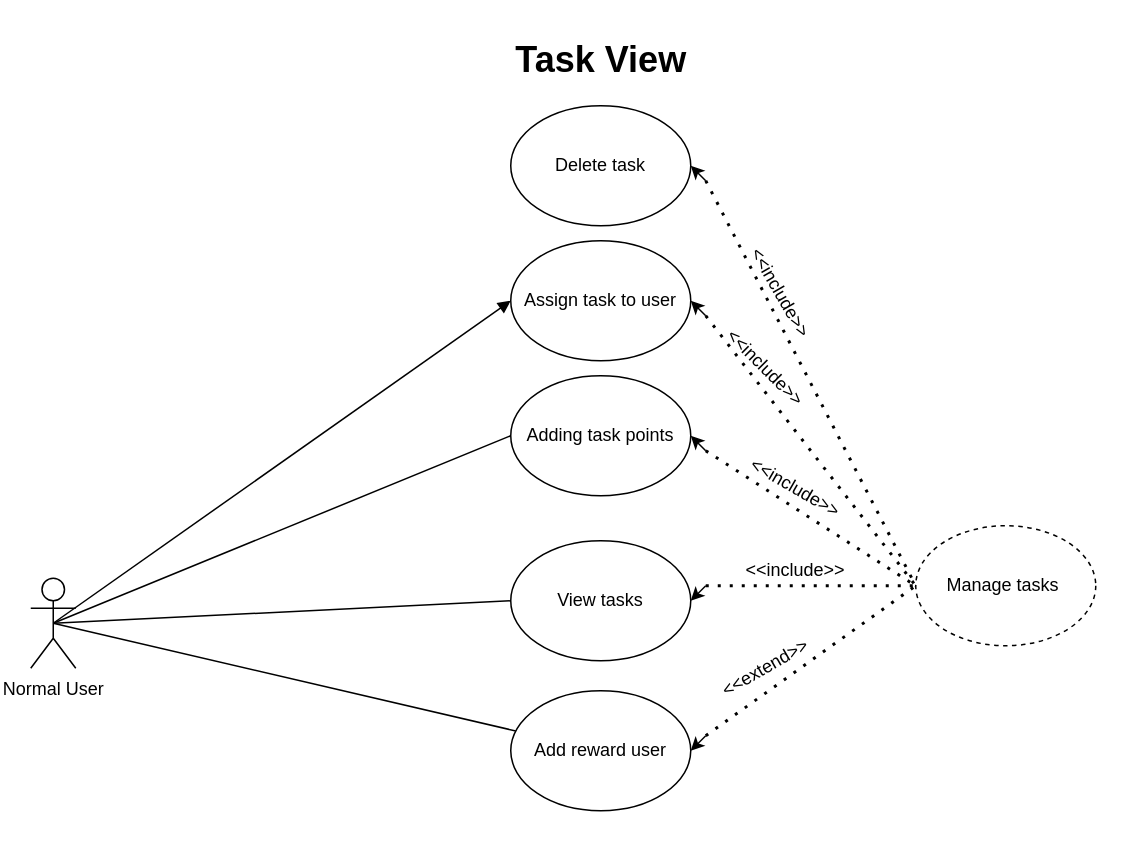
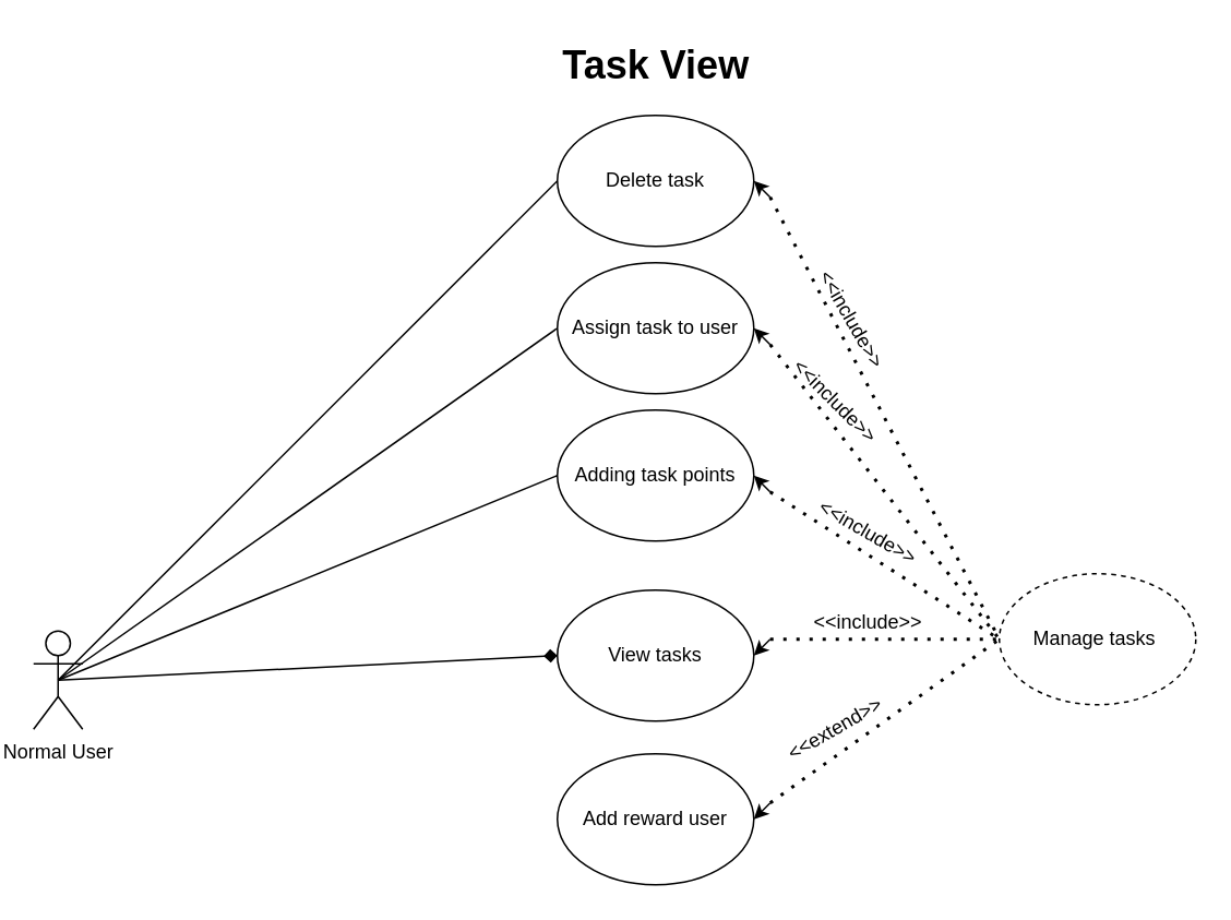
- <mxCell id="27" value="" style="endArrow=block;html=1;rounded=0;exitX=0.5;exitY=0.5;exitDx=0;exitDy=0;exitPerimeter=0;entryX=0;entryY=0.5;entryDx=0;entryDy=0;" edge="1" parent="1" source="2" target="7"><mxGeometry width="50" height="50" relative="1" as="geometry"><mxPoint x="360" y="250" as="sourcePoint" /><mxPoint x="410" y="200" as="targetPoint" /></mxGeometry></mxCell>
+ <mxCell id="27" value="" style="endArrow=none;html=1;rounded=0;exitX=0.5;exitY=0.5;exitDx=0;exitDy=0;exitPerimeter=0;entryX=0;entryY=0.5;entryDx=0;entryDy=0;" edge="1" parent="1" source="2" target="7"><mxGeometry width="50" height="50" relative="1" as="geometry"><mxPoint x="360" y="250" as="sourcePoint" /><mxPoint x="410" y="200" as="targetPoint" /></mxGeometry></mxCell>
- <mxCell id="23" value="" style="endArrow=none;html=1;rounded=0;fontSize=12;exitX=0.5;exitY=0.5;exitDx=0;exitDy=0;exitPerimeter=0;entryX=0;entryY=0.5;entryDx=0;entryDy=0;" parent="1" source="2" target="5" edge="1"><mxGeometry width="50" height="50" relative="1" as="geometry"><mxPoint x="490" y="450" as="sourcePoint" /><mxPoint x="540" y="400" as="targetPoint" /></mxGeometry></mxCell>
+ <mxCell id="23" value="" style="endArrow=diamond;html=1;rounded=0;fontSize=12;exitX=0.5;exitY=0.5;exitDx=0;exitDy=0;exitPerimeter=0;entryX=0;entryY=0.5;entryDx=0;entryDy=0;" parent="1" source="2" target="5" edge="1"><mxGeometry width="50" height="50" relative="1" as="geometry"><mxPoint x="490" y="450" as="sourcePoint" /><mxPoint x="540" y="400" as="targetPoint" /></mxGeometry></mxCell>
- <mxCell id="26" value="" style="endArrow=none;html=1;rounded=0;exitX=0.5;exitY=0.5;exitDx=0;exitDy=0;exitPerimeter=0;" edge="1" parent="1" source="2" target="9"><mxGeometry width="50" height="50" relative="1" as="geometry"><mxPoint x="80" y="320" as="sourcePoint" /><mxPoint x="330" y="120" as="targetPoint" /></mxGeometry></mxCell>
+ <mxCell id="26" value="" style="endArrow=none;html=1;rounded=0;exitX=0.5;exitY=0.5;exitDx=0;exitDy=0;exitPerimeter=0;entryX=0;entryY=0.5;entryDx=0;entryDy=0;" edge="1" parent="1" source="2" target="8"><mxGeometry width="50" height="50" relative="1" as="geometry"><mxPoint x="80" y="320" as="sourcePoint" /><mxPoint x="330" y="120" as="targetPoint" /></mxGeometry></mxCell>
